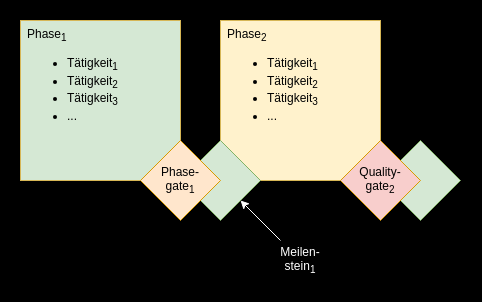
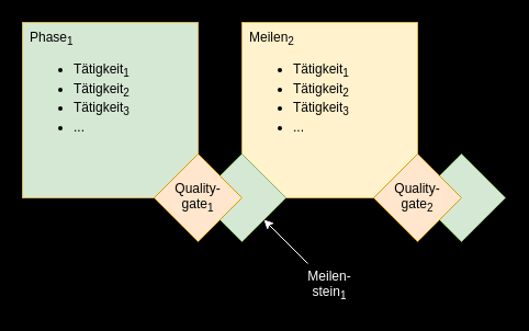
- <mxCell id="3" value="Phase&lt;sub&gt;2&lt;/sub&gt;&lt;br&gt;&lt;ul&gt;&lt;li&gt;Tätigkeit&lt;sub&gt;1&lt;/sub&gt;&lt;/li&gt;&lt;li&gt;Tätigkeit&lt;sub&gt;2&lt;/sub&gt;&lt;br&gt;&lt;/li&gt;&lt;li&gt;Tätigkeit&lt;sub&gt;3&lt;/sub&gt;&lt;br&gt;&lt;/li&gt;&lt;li&gt;...&lt;/li&gt;&lt;/ul&gt;" style="rounded=0;whiteSpace=wrap;html=1;align=left;verticalAlign=top;spacingTop=0;spacingLeft=5;fillColor=#fff2cc;strokeColor=#d6b656;" vertex="1" parent="1"><mxGeometry x="220" y="20" width="160" height="160" as="geometry" /></mxCell>
+ <mxCell id="3" value="Meilen&lt;sub&gt;2&lt;/sub&gt;&lt;br&gt;&lt;ul&gt;&lt;li&gt;Tätigkeit&lt;sub&gt;1&lt;/sub&gt;&lt;/li&gt;&lt;li&gt;Tätigkeit&lt;sub&gt;2&lt;/sub&gt;&lt;br&gt;&lt;/li&gt;&lt;li&gt;Tätigkeit&lt;sub&gt;3&lt;/sub&gt;&lt;br&gt;&lt;/li&gt;&lt;li&gt;...&lt;/li&gt;&lt;/ul&gt;" style="rounded=0;whiteSpace=wrap;html=1;align=left;verticalAlign=top;spacingTop=0;spacingLeft=5;fillColor=#fff2cc;strokeColor=#d6b656;" vertex="1" parent="1"><mxGeometry x="220" y="20" width="160" height="160" as="geometry" /></mxCell>
- <mxCell id="5" value="Phase-&lt;br&gt;gate&lt;sub&gt;1&lt;/sub&gt;" style="rhombus;whiteSpace=wrap;html=1;fillColor=#ffe6cc;strokeColor=#d79b00;" vertex="1" parent="1"><mxGeometry x="140" y="140" width="80" height="80" as="geometry" /></mxCell>
+ <mxCell id="5" value="Quality-&lt;br&gt;gate&lt;sub&gt;1&lt;/sub&gt;" style="rhombus;whiteSpace=wrap;html=1;fillColor=#ffe6cc;strokeColor=#d79b00;" vertex="1" parent="1"><mxGeometry x="140" y="140" width="80" height="80" as="geometry" /></mxCell>
- <mxCell id="9" value="Quality-&lt;br&gt;gate&lt;sub&gt;2&lt;/sub&gt;" style="rhombus;whiteSpace=wrap;html=1;fillColor=#f8cecc;strokeColor=#d79b00;" vertex="1" parent="1"><mxGeometry x="340" y="140" width="80" height="80" as="geometry" /></mxCell>
+ <mxCell id="9" value="Quality-&lt;br&gt;gate&lt;sub&gt;2&lt;/sub&gt;" style="rhombus;whiteSpace=wrap;html=1;fillColor=#ffe6cc;strokeColor=#d79b00;" vertex="1" parent="1"><mxGeometry x="340" y="140" width="80" height="80" as="geometry" /></mxCell>
